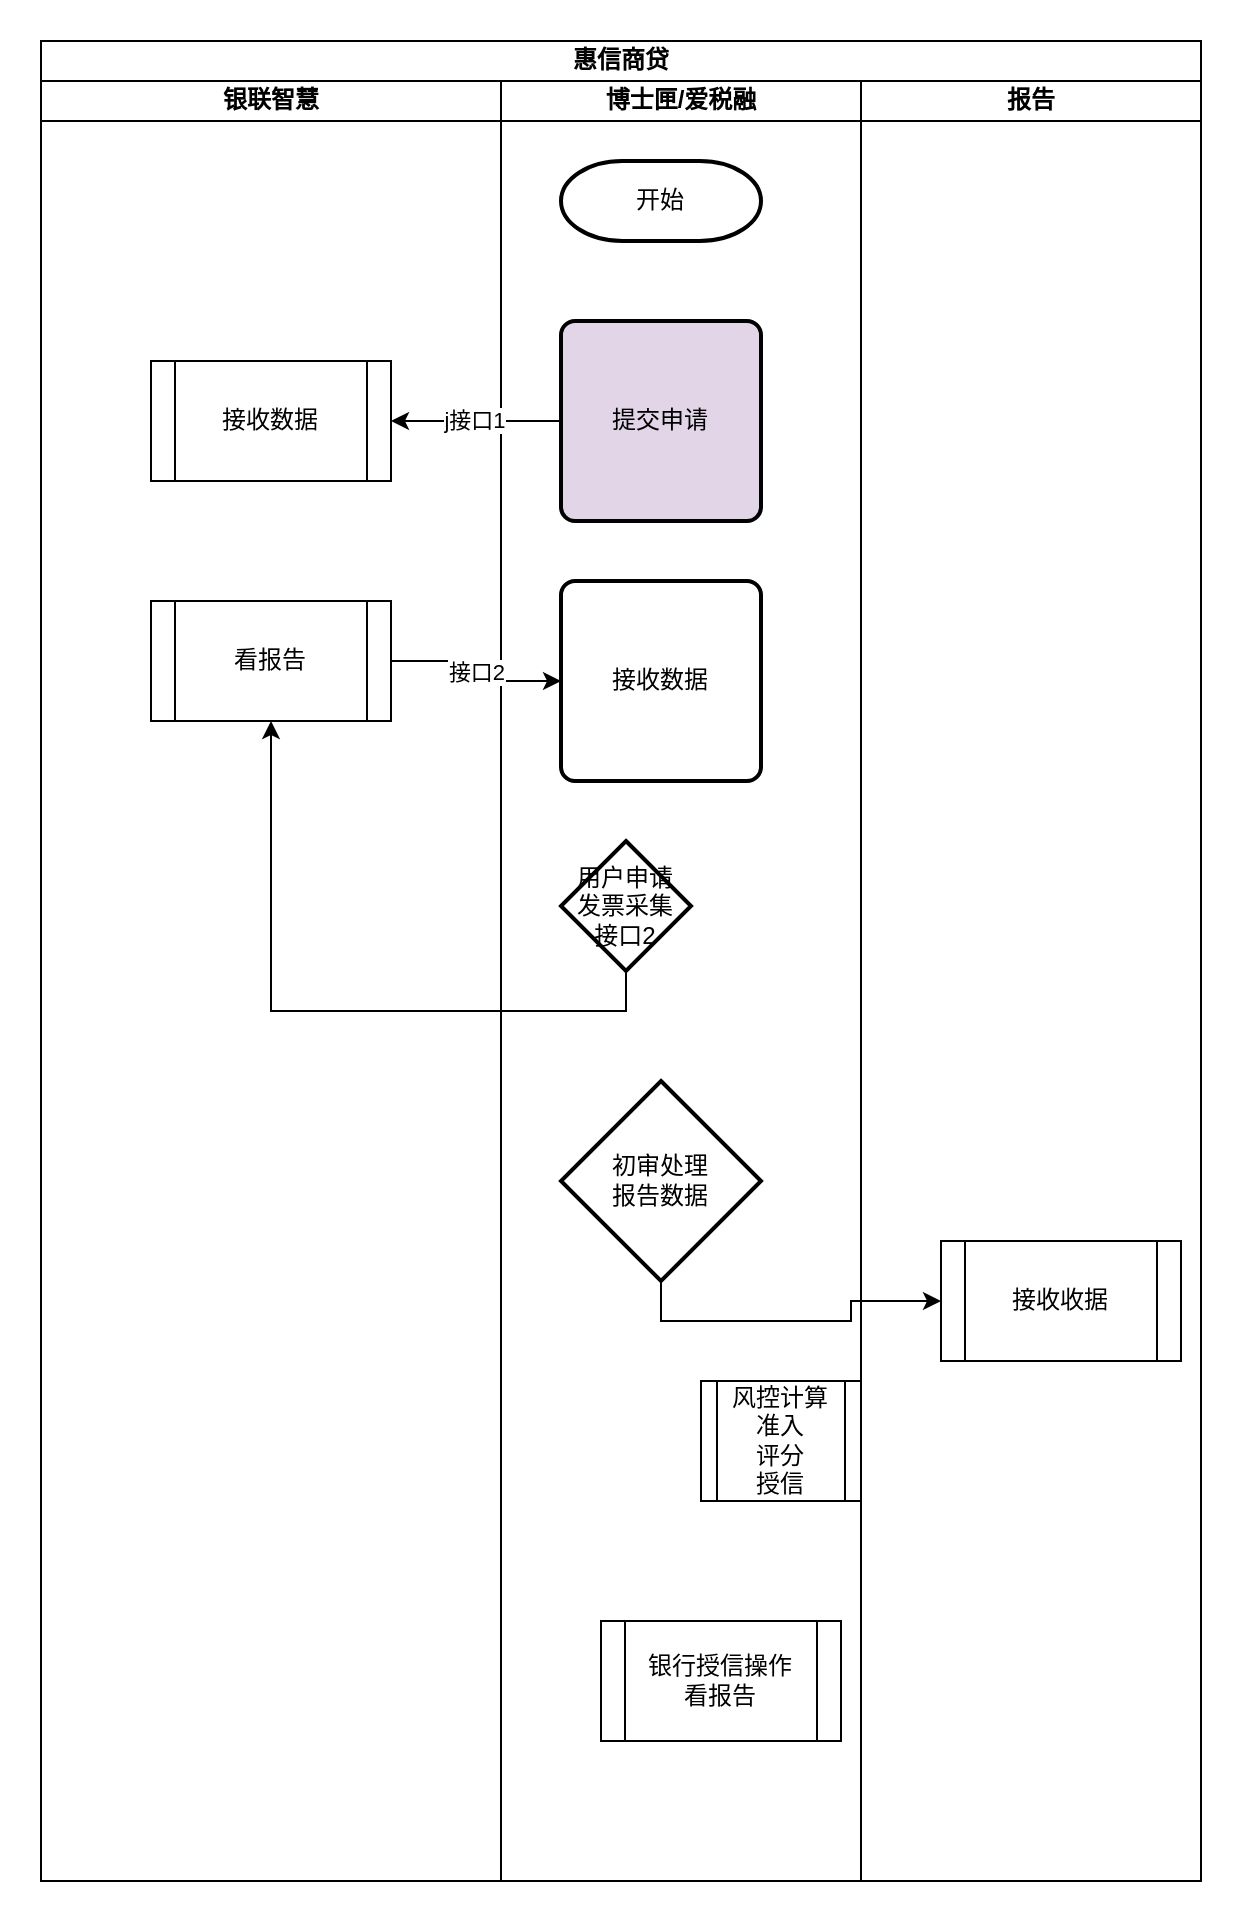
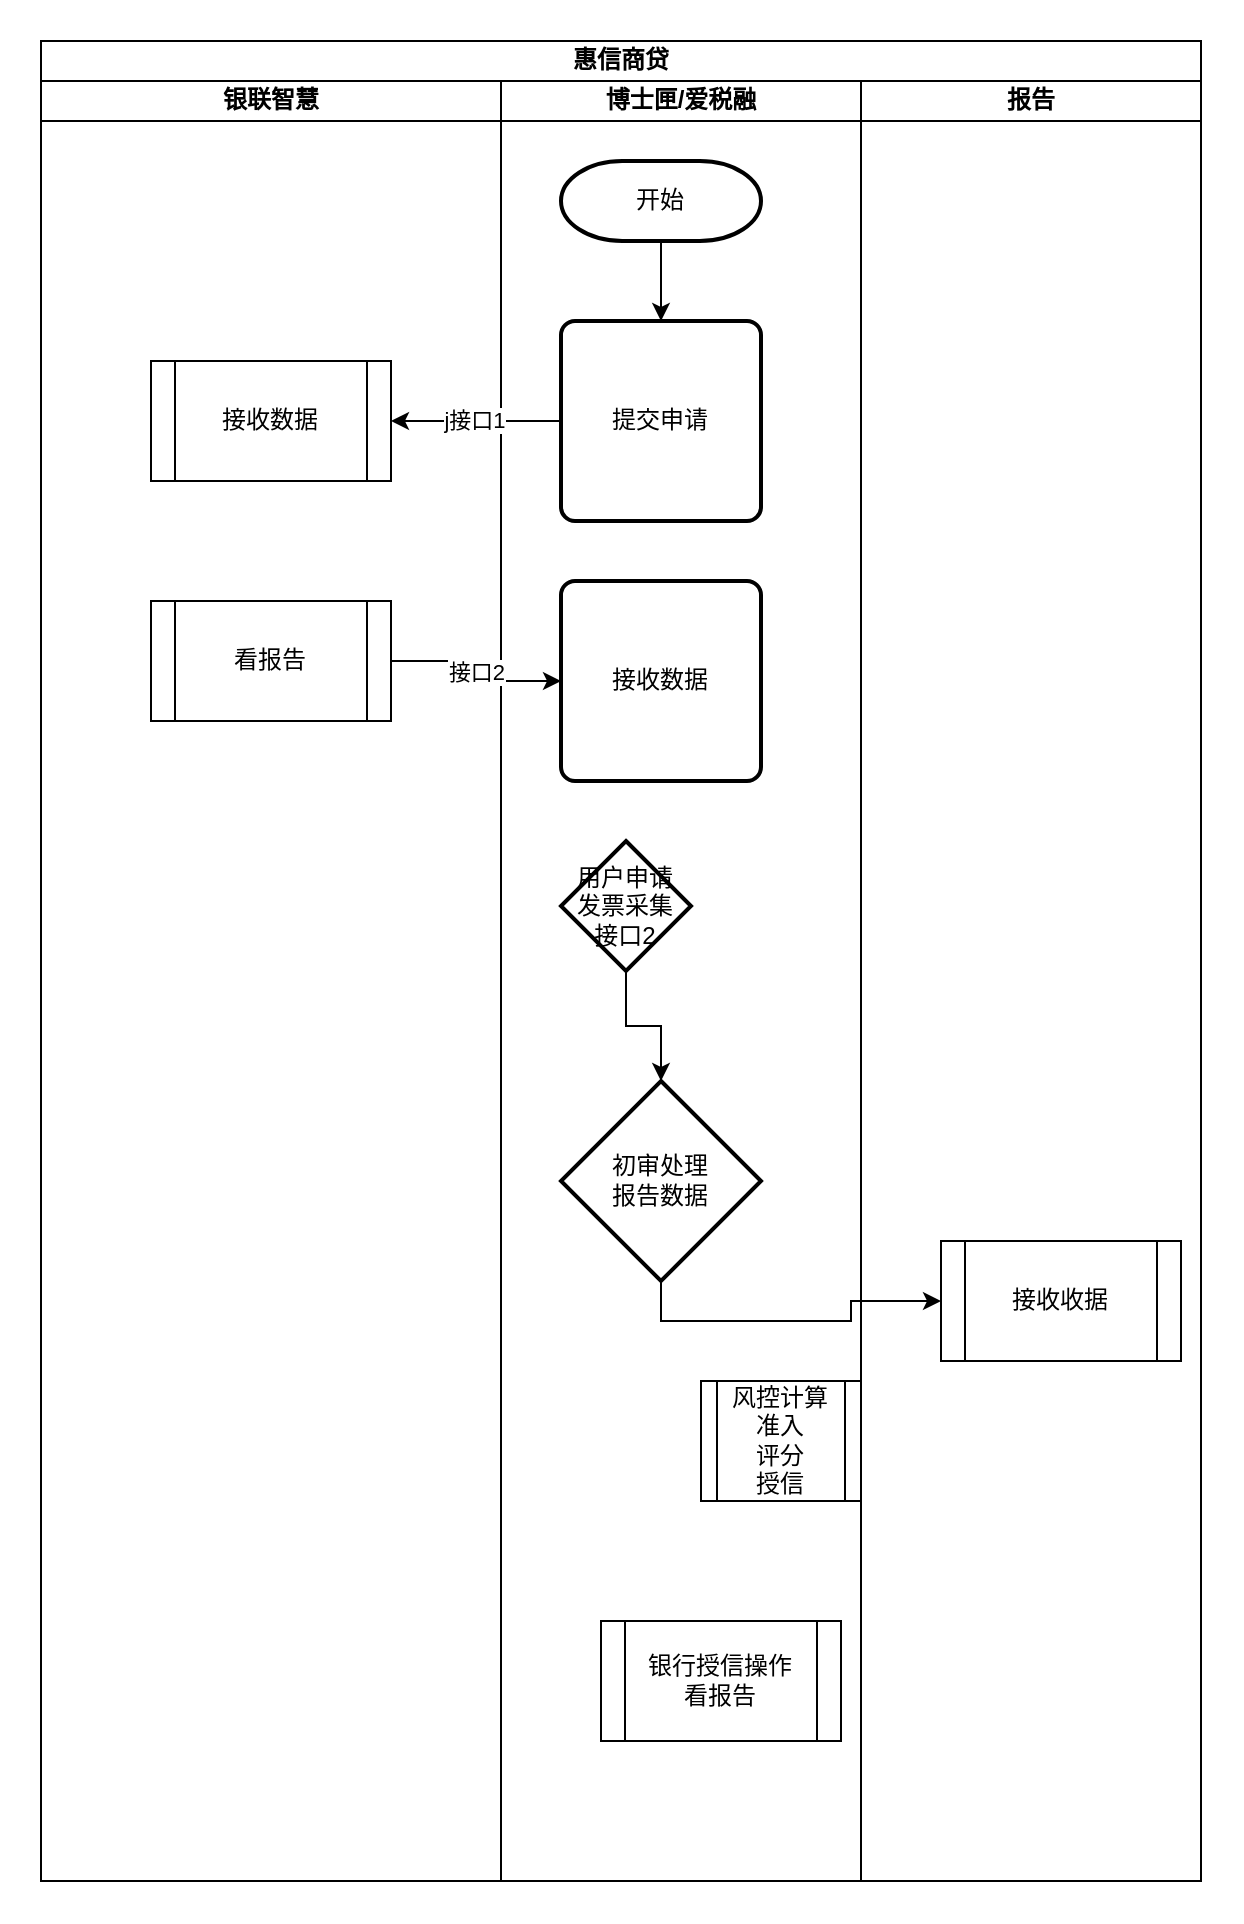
+ <mxCell id="7" style="edgeStyle=orthogonalEdgeStyle;rounded=0;orthogonalLoop=1;jettySize=auto;html=1;exitX=0.5;exitY=1;exitDx=0;exitDy=0;exitPerimeter=0;entryX=0.5;entryY=0;entryDx=0;entryDy=0;" edge="1" parent="6" source="8" target="9"><mxGeometry relative="1" as="geometry" /></mxCell>
- <mxCell id="9" value="提交申请" style="rounded=1;whiteSpace=wrap;html=1;absoluteArcSize=1;arcSize=14;strokeWidth=2;fillColor=#e1d5e7;" vertex="1" parent="6"><mxGeometry x="30" y="120" width="100" height="100" as="geometry" /></mxCell>
+ <mxCell id="9" value="提交申请" style="rounded=1;whiteSpace=wrap;html=1;absoluteArcSize=1;arcSize=14;strokeWidth=2;" vertex="1" parent="6"><mxGeometry x="30" y="120" width="100" height="100" as="geometry" /></mxCell>
- <mxCell id="11" style="edgeStyle=orthogonalEdgeStyle;rounded=0;orthogonalLoop=1;jettySize=auto;html=1;exitX=0.5;exitY=1;exitDx=0;exitDy=0;exitPerimeter=0;" edge="1" parent="6" source="12" target="5"><mxGeometry relative="1" as="geometry" /></mxCell>
+ <mxCell id="11" style="edgeStyle=orthogonalEdgeStyle;rounded=0;orthogonalLoop=1;jettySize=auto;html=1;exitX=0.5;exitY=1;exitDx=0;exitDy=0;exitPerimeter=0;entryX=0.5;entryY=0;entryDx=0;entryDy=0;entryPerimeter=0;" edge="1" parent="6" source="12" target="13"><mxGeometry relative="1" as="geometry" /></mxCell>
